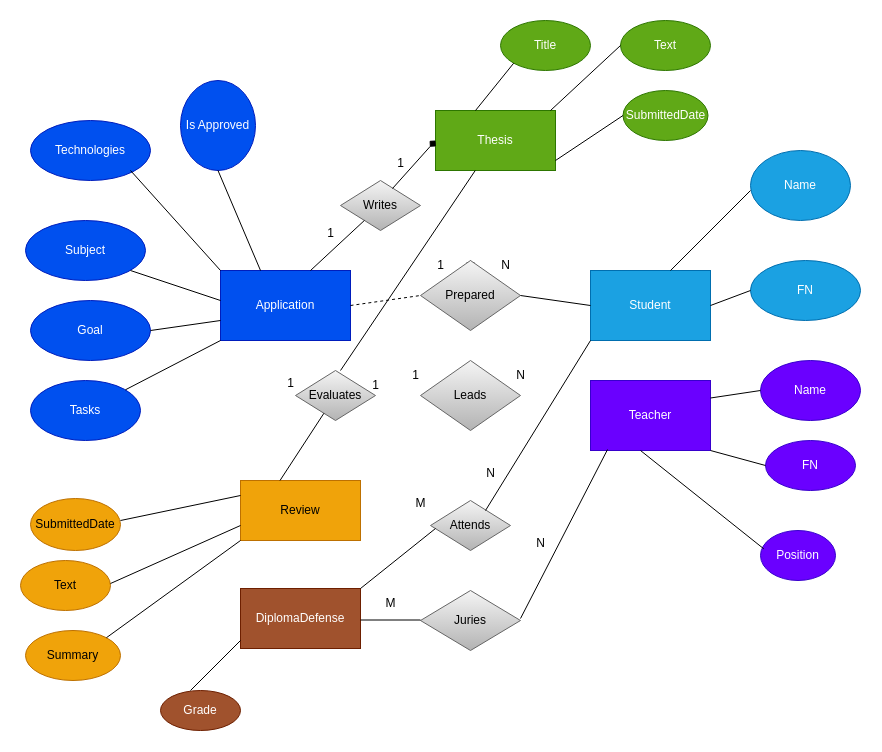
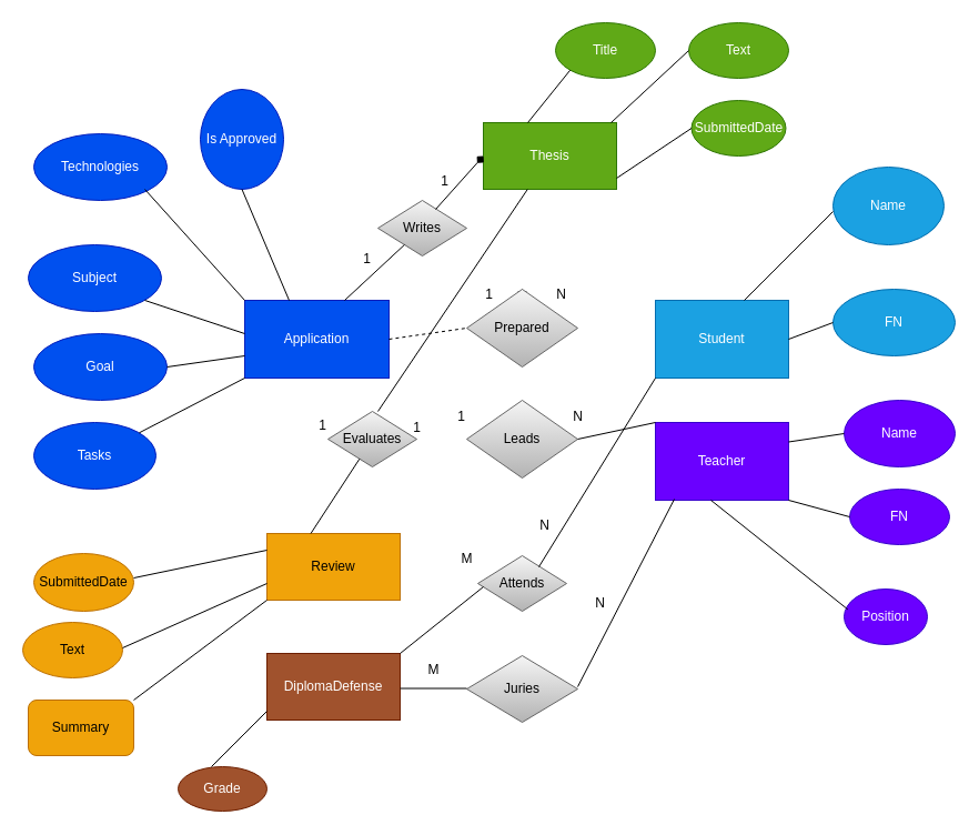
- <mxCell id="15" value="" style="endArrow=none;html=1;rounded=0;exitX=1;exitY=0.5;exitDx=0;exitDy=0;entryX=0;entryY=0.5;entryDx=0;entryDy=0;" parent="1" source="13" target="11" edge="1"><mxGeometry width="50" height="50" relative="1" as="geometry"><mxPoint x="520" y="300" as="sourcePoint" /><mxPoint x="590" y="295" as="targetPoint" /></mxGeometry></mxCell>
+ <mxCell id="22" value="" style="endArrow=none;html=1;rounded=0;exitX=1;exitY=0.5;exitDx=0;exitDy=0;entryX=0;entryY=0;entryDx=0;entryDy=0;" parent="1" source="18" target="21" edge="1"><mxGeometry width="50" height="50" relative="1" as="geometry"><mxPoint x="515" y="460" as="sourcePoint" /><mxPoint x="585" y="450" as="targetPoint" /></mxGeometry></mxCell>
- <mxCell id="49" value="Summary" style="ellipse;whiteSpace=wrap;html=1;fillColor=#f0a30a;fontColor=#000000;strokeColor=#BD7000;" parent="1" vertex="1"><mxGeometry x="25" y="630" width="95" height="50" as="geometry" /></mxCell>
+ <mxCell id="49" value="Summary" style="whiteSpace=wrap;html=1;fillColor=#f0a30a;fontColor=#000000;strokeColor=#BD7000;rounded=1;" parent="1" vertex="1"><mxGeometry x="25" y="630" width="95" height="50" as="geometry" /></mxCell>
